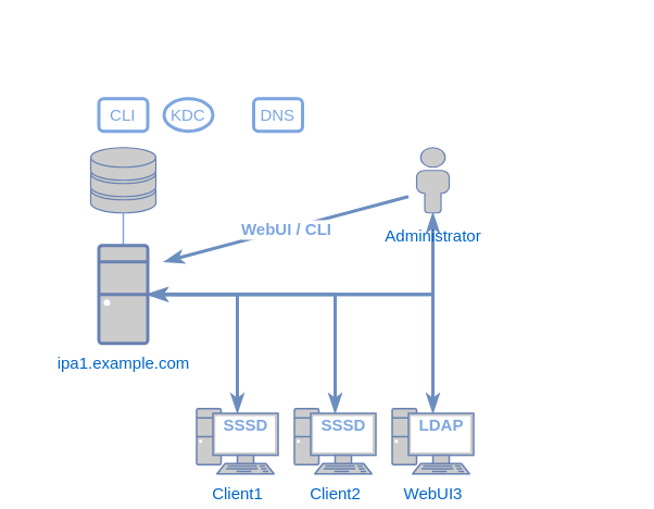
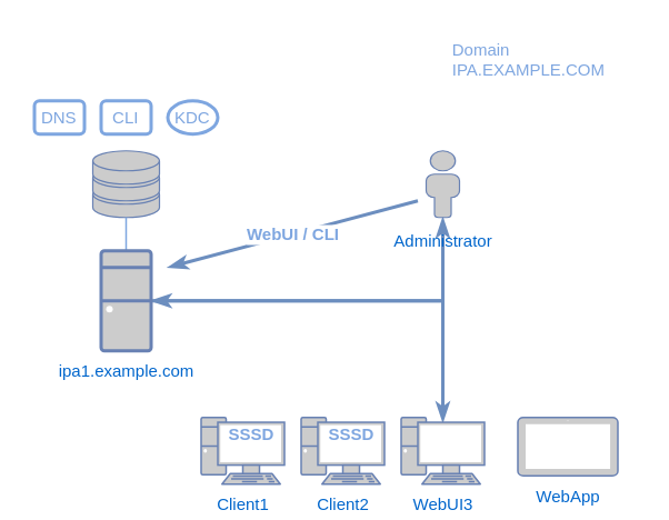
+ <mxCell id="21" value="Domain&lt;br&gt;IPA.EXAMPLE.COM" style="text;html=1;align=left;verticalAlign=middle;resizable=0;points=[];autosize=1;fontSize=10;fontColor=#7EA6E0;" vertex="1" parent="1"><mxGeometry x="269" y="20" width="110" height="30" as="geometry" /></mxCell>
- <mxCell id="17" value="DNS" style="rounded=1;whiteSpace=wrap;html=1;fontSize=10;fontColor=#7EA6E0;strokeColor=#7EA6E0;strokeWidth=2;" vertex="1" parent="1"><mxGeometry x="155" y="60" width="30" height="20" as="geometry" /></mxCell>
+ <mxCell id="17" value="DNS" style="rounded=1;whiteSpace=wrap;html=1;fontSize=10;fontColor=#7EA6E0;strokeColor=#7EA6E0;strokeWidth=2;" vertex="1" parent="1"><mxGeometry x="20" y="60" width="30" height="20" as="geometry" /></mxCell>
- <mxCell id="4" style="edgeStyle=orthogonalEdgeStyle;rounded=0;orthogonalLoop=1;jettySize=auto;html=1;entryX=0.5;entryY=0.07;entryDx=0;entryDy=0;entryPerimeter=0;fillColor=#dae8fc;strokeColor=#6c8ebf;strokeWidth=2;startArrow=classicThin;startFill=1;endArrow=classicThin;endFill=1;" edge="1" parent="1" source="11" target="5"><mxGeometry relative="1" as="geometry" /></mxCell>
- <mxCell id="2" style="edgeStyle=orthogonalEdgeStyle;rounded=0;orthogonalLoop=1;jettySize=auto;html=1;entryX=0.5;entryY=0.07;entryDx=0;entryDy=0;entryPerimeter=0;fillColor=#dae8fc;strokeColor=#6c8ebf;strokeWidth=2;startArrow=classicThin;startFill=1;endArrow=classicThin;endFill=1;" edge="1" parent="1" source="11" target="7"><mxGeometry relative="1" as="geometry"><mxPoint x="205" y="260" as="targetPoint" /></mxGeometry></mxCell>
- <mxCell id="16" value="LDAP" style="text;html=1;align=center;verticalAlign=middle;resizable=0;points=[];autosize=1;fontSize=10;fontColor=#7EA6E0;fontStyle=1" vertex="1" parent="1"><mxGeometry x="250" y="250" width="40" height="20" as="geometry" /></mxCell>
+ <mxCell id="20" value="WebApp" style="fontColor=#0066CC;verticalAlign=top;verticalLabelPosition=bottom;labelPosition=center;align=center;html=1;outlineConnect=0;fillColor=#CCCCCC;strokeColor=#6881B3;gradientColor=none;gradientDirection=north;strokeWidth=2;shape=mxgraph.networks.tablet;rounded=1;fontSize=10;" vertex="1" parent="1"><mxGeometry x="310" y="250" width="60" height="35" as="geometry" /></mxCell>
